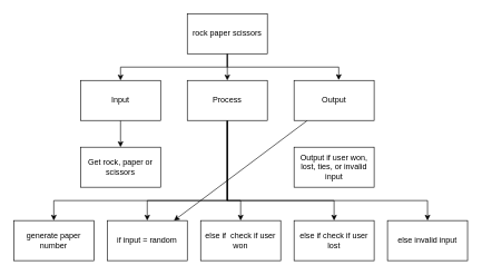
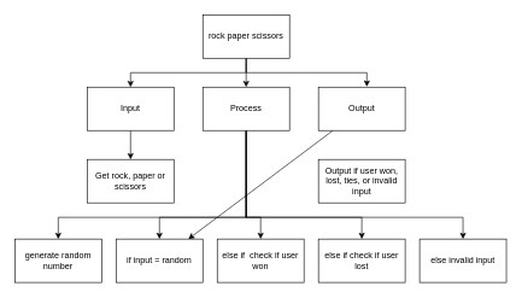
- <mxCell id="12" value="generate paper number" style="rounded=0;whiteSpace=wrap;html=1;" vertex="1" parent="1"><mxGeometry x="20" y="330" width="120" height="60" as="geometry" /></mxCell>
+ <mxCell id="12" value="generate random number" style="rounded=0;whiteSpace=wrap;html=1;" vertex="1" parent="1"><mxGeometry x="20" y="330" width="120" height="60" as="geometry" /></mxCell>
